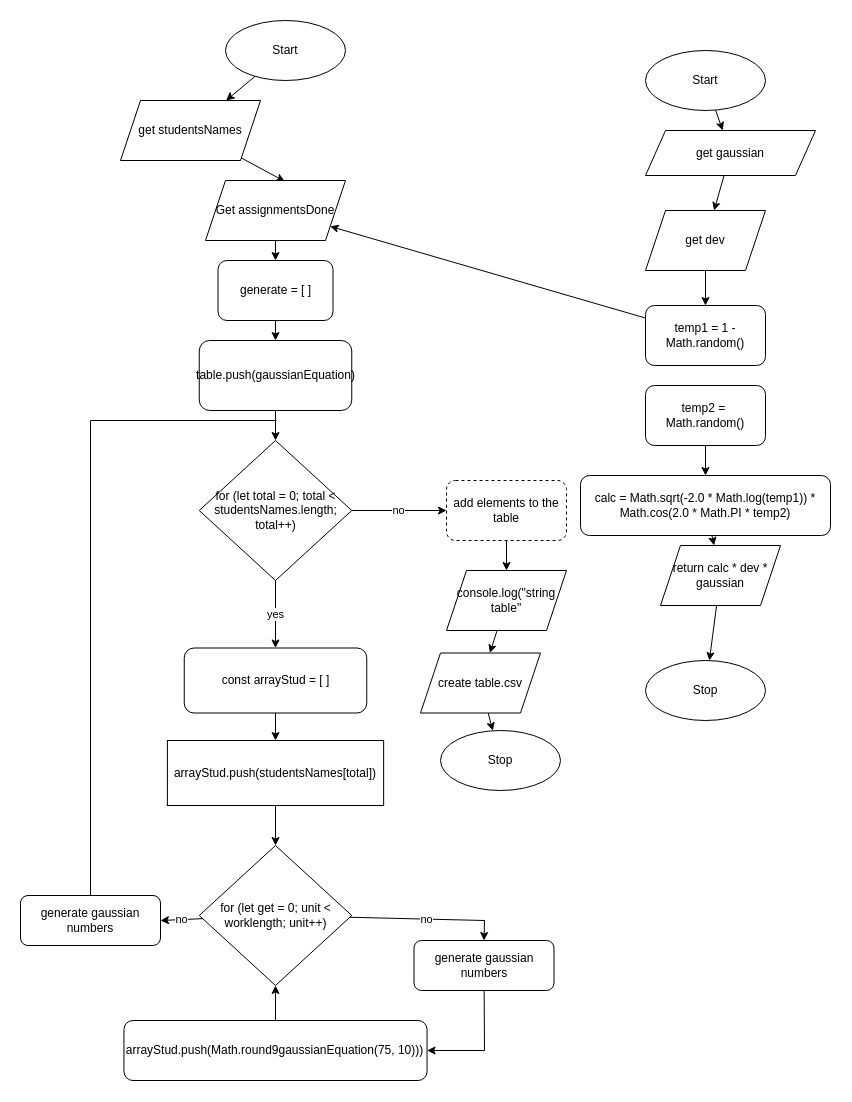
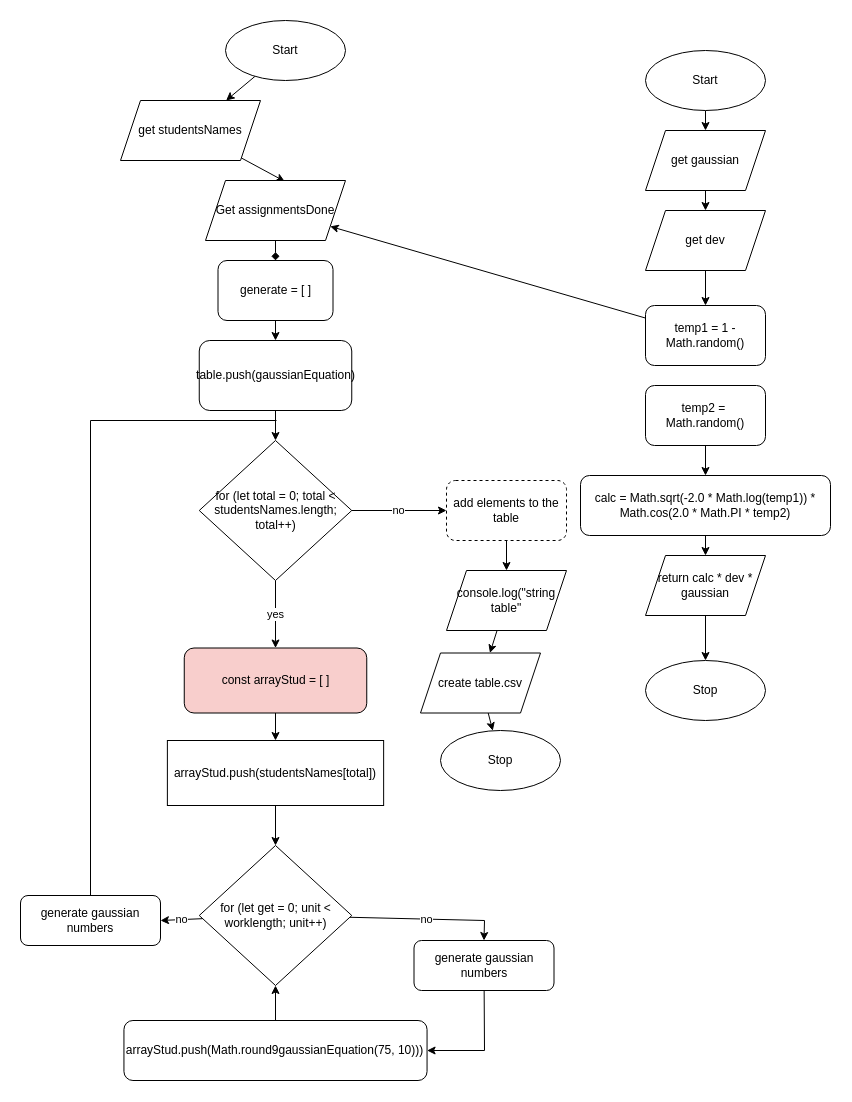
- <mxCell id="28" value="get gaussian" style="shape=parallelogram;perimeter=parallelogramPerimeter;whiteSpace=wrap;html=1;fixedSize=1;" parent="1" vertex="1"><mxGeometry x="645" y="130" width="170" height="45" as="geometry" /></mxCell>
+ <mxCell id="28" value="get gaussian" style="shape=parallelogram;perimeter=parallelogramPerimeter;whiteSpace=wrap;html=1;fixedSize=1;" parent="1" vertex="1"><mxGeometry x="645" y="130" width="120" height="60" as="geometry" /></mxCell>
- <mxCell id="6" style="edgeStyle=none;html=1;entryX=0.5;entryY=0;entryDx=0;entryDy=0;" parent="1" source="7" target="10" edge="1"><mxGeometry relative="1" as="geometry" /></mxCell>
+ <mxCell id="6" style="edgeStyle=none;html=1;entryX=0.5;entryY=0;entryDx=0;entryDy=0;endArrow=diamond;" parent="1" source="7" target="10" edge="1"><mxGeometry relative="1" as="geometry" /></mxCell>
- <mxCell id="26" value="return calc * dev * gaussian" style="shape=parallelogram;perimeter=parallelogramPerimeter;whiteSpace=wrap;html=1;fixedSize=1;" parent="1" vertex="1"><mxGeometry x="660" y="545" width="120" height="60" as="geometry" /></mxCell>
+ <mxCell id="26" value="return calc * dev * gaussian" style="shape=parallelogram;perimeter=parallelogramPerimeter;whiteSpace=wrap;html=1;fixedSize=1;" parent="1" vertex="1"><mxGeometry x="645" y="555" width="120" height="60" as="geometry" /></mxCell>
- <mxCell id="15" value="const arrayStud = [ ]" style="rounded=1;whiteSpace=wrap;html=1;" parent="1" vertex="1"><mxGeometry x="183.75" y="647.5" width="182.5" height="65" as="geometry" /></mxCell>
+ <mxCell id="15" value="const arrayStud = [ ]" style="rounded=1;whiteSpace=wrap;html=1;fillColor=#f8cecc;" parent="1" vertex="1"><mxGeometry x="183.75" y="647.5" width="182.5" height="65" as="geometry" /></mxCell>
